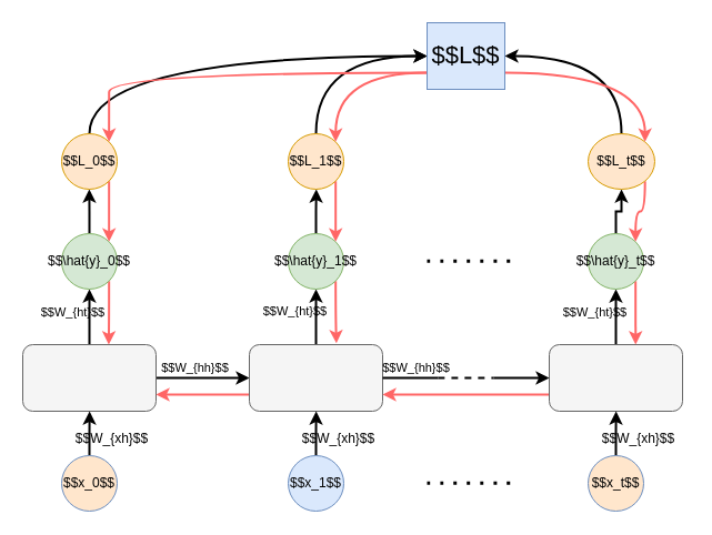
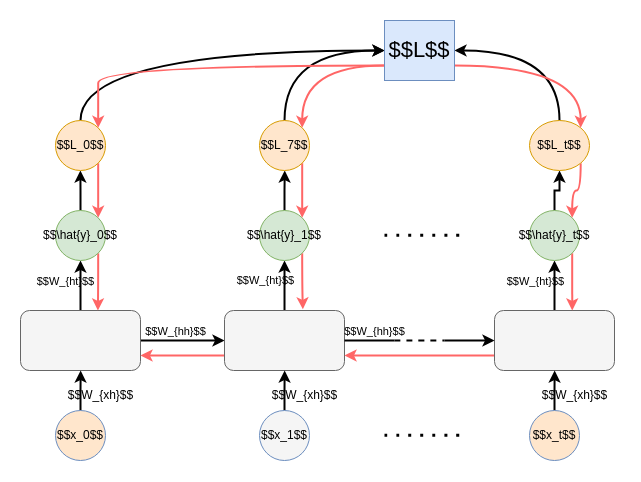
- <mxCell id="44" value="$$L_1$$" style="ellipse;whiteSpace=wrap;html=1;fillColor=#ffe6cc;strokeColor=#d79b00;" vertex="1" parent="1"><mxGeometry x="259.01" y="120" width="50" height="50" as="geometry" /></mxCell>
+ <mxCell id="44" value="$$L_7$$" style="ellipse;whiteSpace=wrap;html=1;fillColor=#ffe6cc;strokeColor=#d79b00;" vertex="1" parent="1"><mxGeometry x="259.01" y="120" width="50" height="50" as="geometry" /></mxCell>
- <mxCell id="19" value="$$x_1$$" style="ellipse;whiteSpace=wrap;html=1;fillColor=#dae8fc;strokeColor=#6c8ebf;" parent="1" vertex="1"><mxGeometry x="259.01" y="410" width="50" height="50" as="geometry" /></mxCell>
+ <mxCell id="19" value="$$x_1$$" style="ellipse;whiteSpace=wrap;html=1;fillColor=#f5f5f5;strokeColor=#6c8ebf;" parent="1" vertex="1"><mxGeometry x="259.01" y="410" width="50" height="50" as="geometry" /></mxCell>
